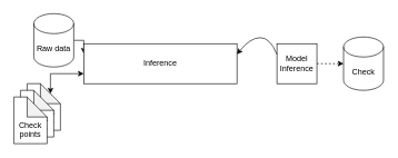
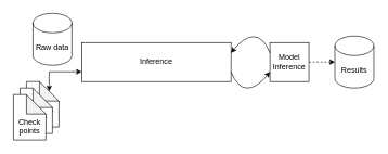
- <mxCell id="2" style="edgeStyle=orthogonalEdgeStyle;rounded=0;orthogonalLoop=1;jettySize=auto;html=1;exitX=1;exitY=0.5;exitDx=0;exitDy=0;exitPerimeter=0;entryX=0;entryY=0.25;entryDx=0;entryDy=0;fontSize=8;" edge="1" parent="1" source="3" target="5"><mxGeometry relative="1" as="geometry" /></mxCell>
- <mxCell id="15" value="&lt;span style=&quot;font-size: 12px;&quot;&gt;Check&lt;/span&gt;" style="shape=cylinder3;whiteSpace=wrap;html=1;boundedLbl=1;backgroundOutline=1;size=15;fontSize=8;" vertex="1" parent="1"><mxGeometry x="515" y="55" width="60" height="80" as="geometry" /></mxCell>
+ <mxCell id="15" value="&lt;span style=&quot;font-size: 12px;&quot;&gt;Results&lt;/span&gt;" style="shape=cylinder3;whiteSpace=wrap;html=1;boundedLbl=1;backgroundOutline=1;size=15;fontSize=8;" vertex="1" parent="1"><mxGeometry x="515" y="55" width="60" height="80" as="geometry" /></mxCell>
+ <mxCell id="11" value="" style="curved=1;endArrow=classic;html=1;rounded=0;exitX=1;exitY=0.75;exitDx=0;exitDy=0;entryX=0;entryY=0.75;entryDx=0;entryDy=0;" edge="1" parent="1" source="5" target="10"><mxGeometry width="50" height="50" relative="1" as="geometry"><mxPoint x="375" y="205" as="sourcePoint" /><mxPoint x="425" y="155" as="targetPoint" /><Array as="points"><mxPoint x="365" y="135" /><mxPoint x="395" y="135" /></Array></mxGeometry></mxCell>
